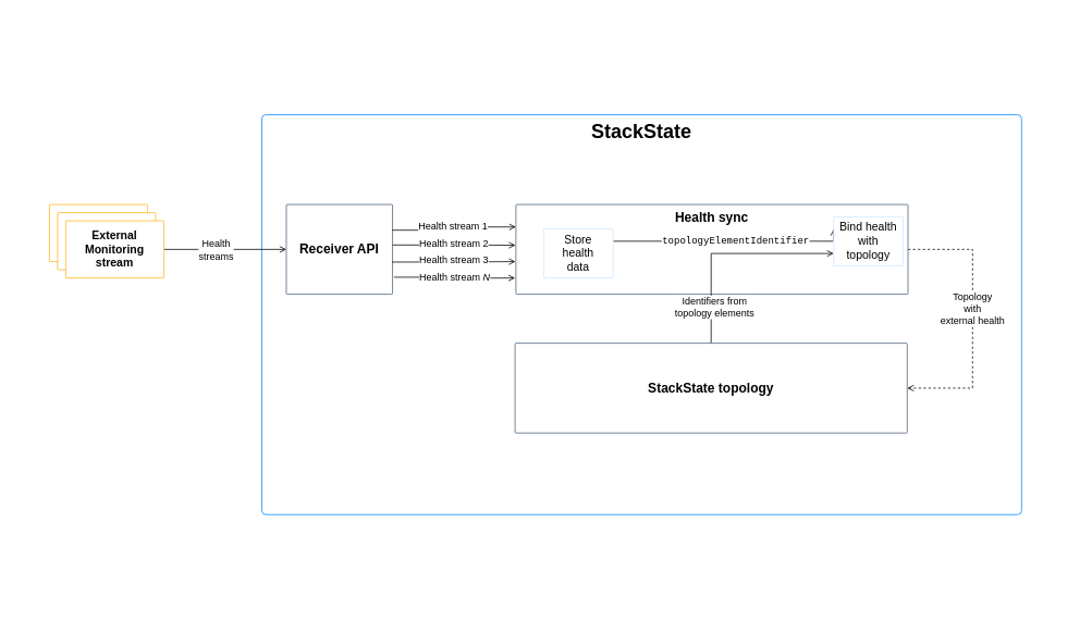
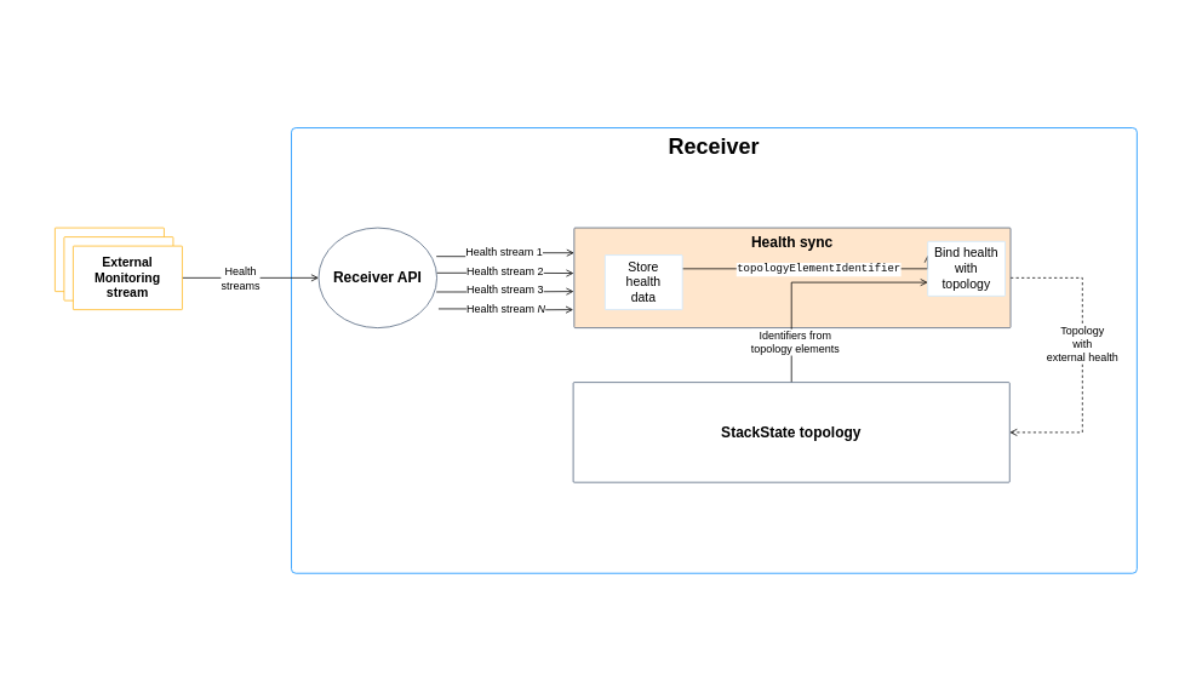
- <mxCell id="3" value="&lt;b&gt;&lt;font style=&quot;font-size: 24px&quot;&gt;StackState&lt;/font&gt;&lt;/b&gt;" style="rounded=1;whiteSpace=wrap;html=1;strokeWidth=1;strokeColor=#008AFF;arcSize=1;verticalAlign=top;align=center;" parent="1" vertex="1"><mxGeometry x="320" y="140" width="930" height="490" as="geometry" /></mxCell>
+ <mxCell id="3" value="&lt;b&gt;&lt;font style=&quot;font-size: 24px&quot;&gt;Receiver&lt;/font&gt;&lt;/b&gt;" style="rounded=1;whiteSpace=wrap;html=1;strokeWidth=1;strokeColor=#008AFF;arcSize=1;verticalAlign=top;align=center;" parent="1" vertex="1"><mxGeometry x="320" y="140" width="930" height="490" as="geometry" /></mxCell>
- <mxCell id="9" value="&lt;b&gt;&lt;font style=&quot;font-size: 16px&quot;&gt;Receiver API&lt;/font&gt;&lt;/b&gt;" style="rounded=1;whiteSpace=wrap;html=1;strokeWidth=1;strokeColor=#4D5F79;align=center;arcSize=1;" parent="1" vertex="1"><mxGeometry x="350" y="250" width="130" height="110" as="geometry" /></mxCell>
+ <mxCell id="9" value="&lt;b&gt;&lt;font style=&quot;font-size: 16px&quot;&gt;Receiver API&lt;/font&gt;&lt;/b&gt;" style="ellipse;whiteSpace=wrap;html=1;strokeWidth=1;strokeColor=#4D5F79;align=center;arcSize=1;" parent="1" vertex="1"><mxGeometry x="350" y="250" width="130" height="110" as="geometry" /></mxCell>
- <mxCell id="20" value="&lt;b&gt;&lt;font style=&quot;font-size: 16px&quot;&gt;Health sync&lt;/font&gt;&lt;/b&gt;" style="rounded=1;whiteSpace=wrap;html=1;strokeWidth=1;strokeColor=#4D5F79;align=center;verticalAlign=top;arcSize=1;" parent="1" vertex="1"><mxGeometry x="631" y="250" width="480" height="110" as="geometry" /></mxCell>
+ <mxCell id="20" value="&lt;b&gt;&lt;font style=&quot;font-size: 16px&quot;&gt;Health sync&lt;/font&gt;&lt;/b&gt;" style="rounded=1;whiteSpace=wrap;html=1;strokeWidth=1;strokeColor=#4D5F79;align=center;verticalAlign=top;arcSize=1;fillColor=#ffe6cc;" parent="1" vertex="1"><mxGeometry x="631" y="250" width="480" height="110" as="geometry" /></mxCell>
